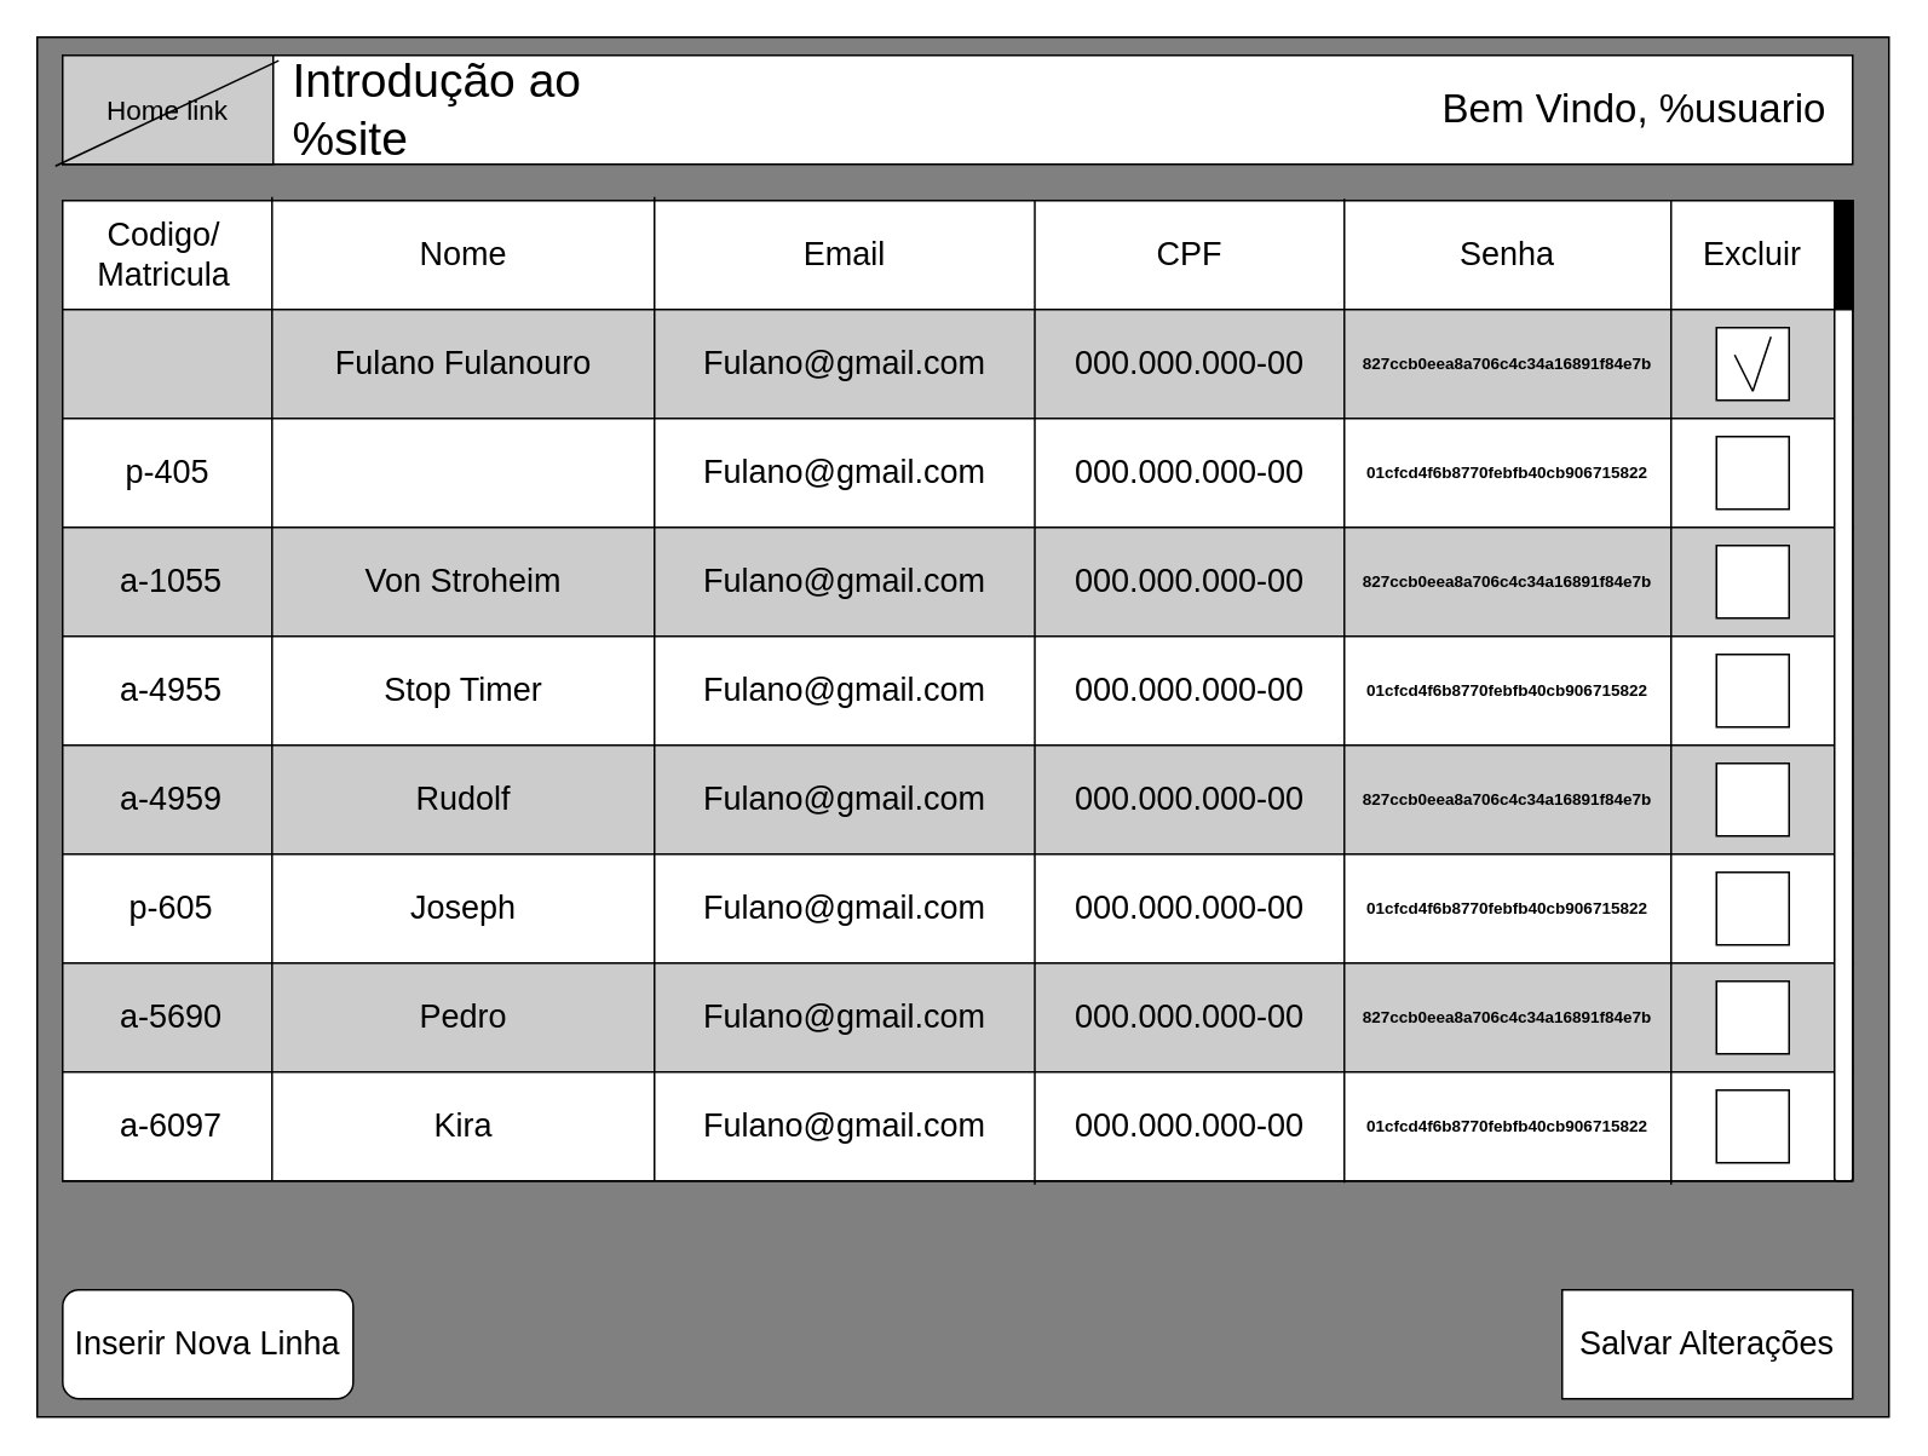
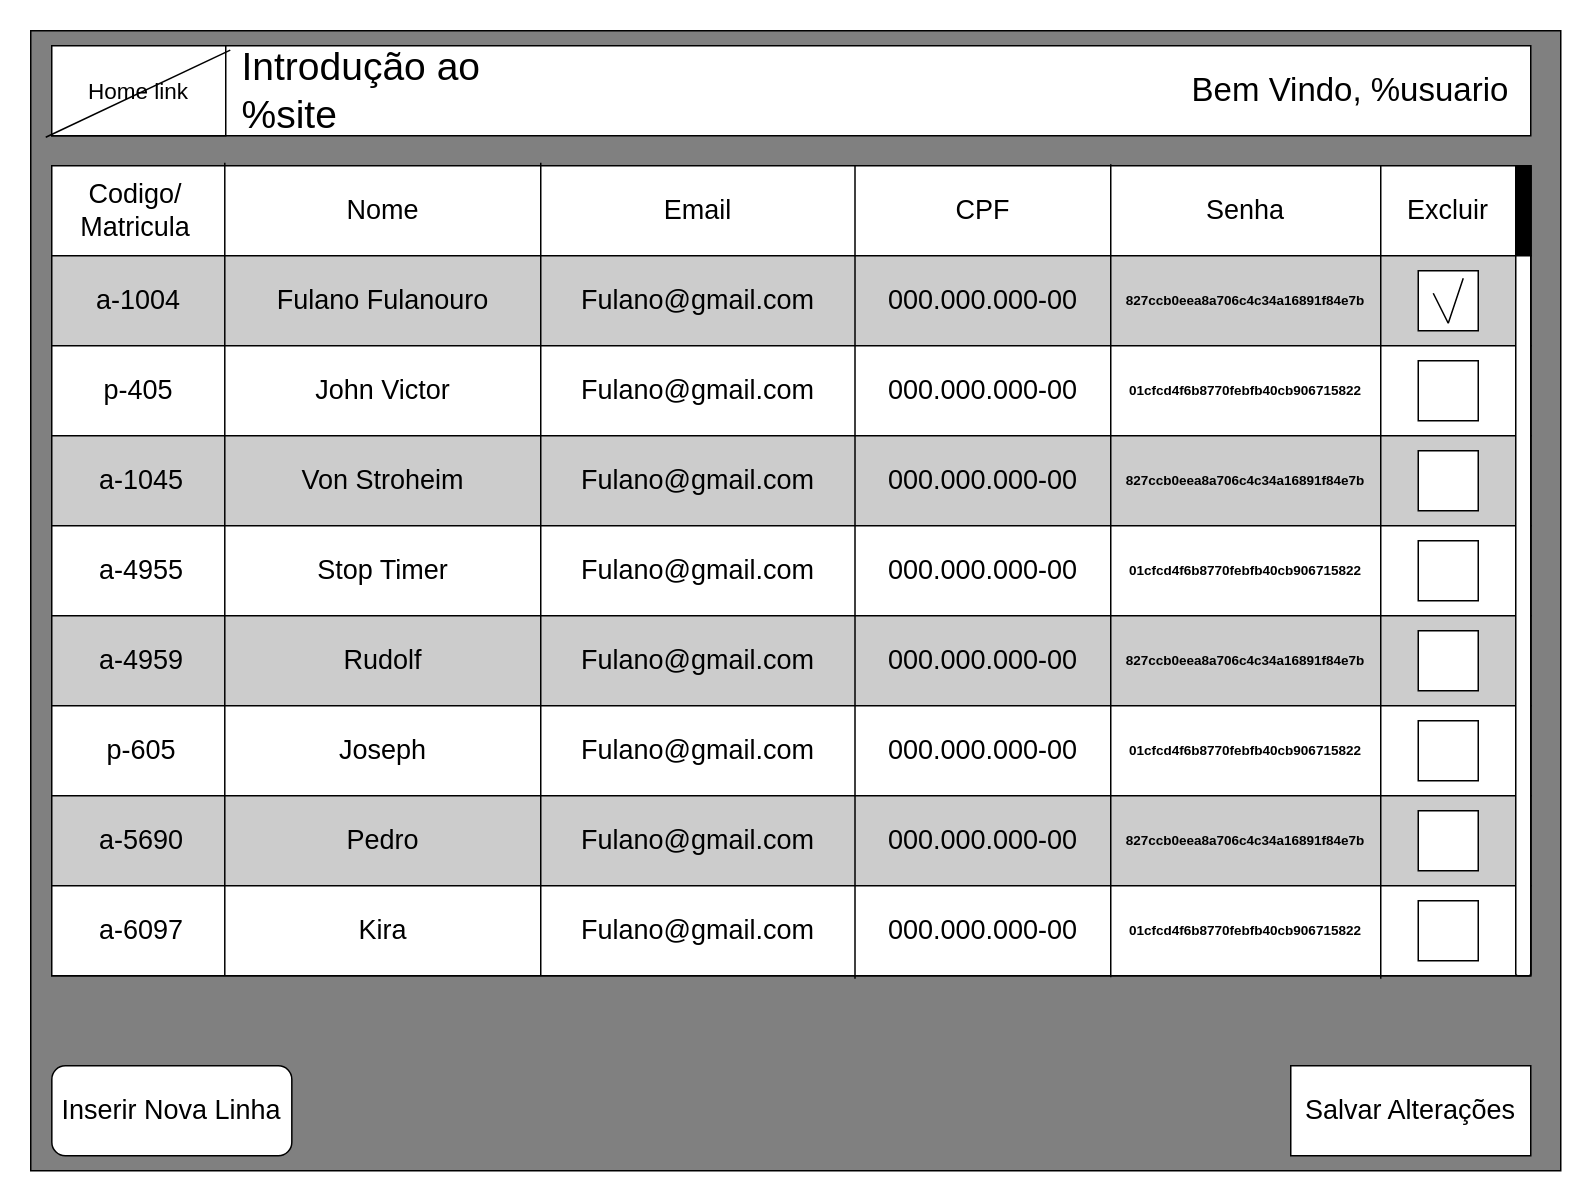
- <mxCell id="5" value="Home link" style="rounded=0;whiteSpace=wrap;html=1;fontSize=15;fillColor=#cccccc;" parent="1" vertex="1"><mxGeometry x="34" y="30" width="116" height="60" as="geometry" /></mxCell>
+ <mxCell id="5" value="Home link" style="rounded=0;whiteSpace=wrap;html=1;fontSize=15;" parent="1" vertex="1"><mxGeometry x="34" y="30" width="116" height="60" as="geometry" /></mxCell>
+ <mxCell id="20" value="a-1004" style="text;html=1;strokeColor=none;fillColor=none;align=center;verticalAlign=middle;whiteSpace=wrap;rounded=0;fontSize=18;" vertex="1" parent="1"><mxGeometry x="34" y="170" width="116" height="60" as="geometry" /></mxCell>
+ <mxCell id="31" value="John Victor" style="text;html=1;strokeColor=none;fillColor=none;align=center;verticalAlign=middle;whiteSpace=wrap;rounded=0;fontSize=18;" vertex="1" parent="1"><mxGeometry x="150" y="230" width="210" height="60" as="geometry" /></mxCell>
- <mxCell id="22" value="a-1055" style="text;html=1;strokeColor=none;fillColor=none;align=center;verticalAlign=middle;whiteSpace=wrap;rounded=0;fontSize=18;" vertex="1" parent="1"><mxGeometry x="34" y="290" width="120" height="60" as="geometry" /></mxCell>
+ <mxCell id="22" value="a-1045" style="text;html=1;strokeColor=none;fillColor=none;align=center;verticalAlign=middle;whiteSpace=wrap;rounded=0;fontSize=18;" vertex="1" parent="1"><mxGeometry x="34" y="290" width="120" height="60" as="geometry" /></mxCell>
